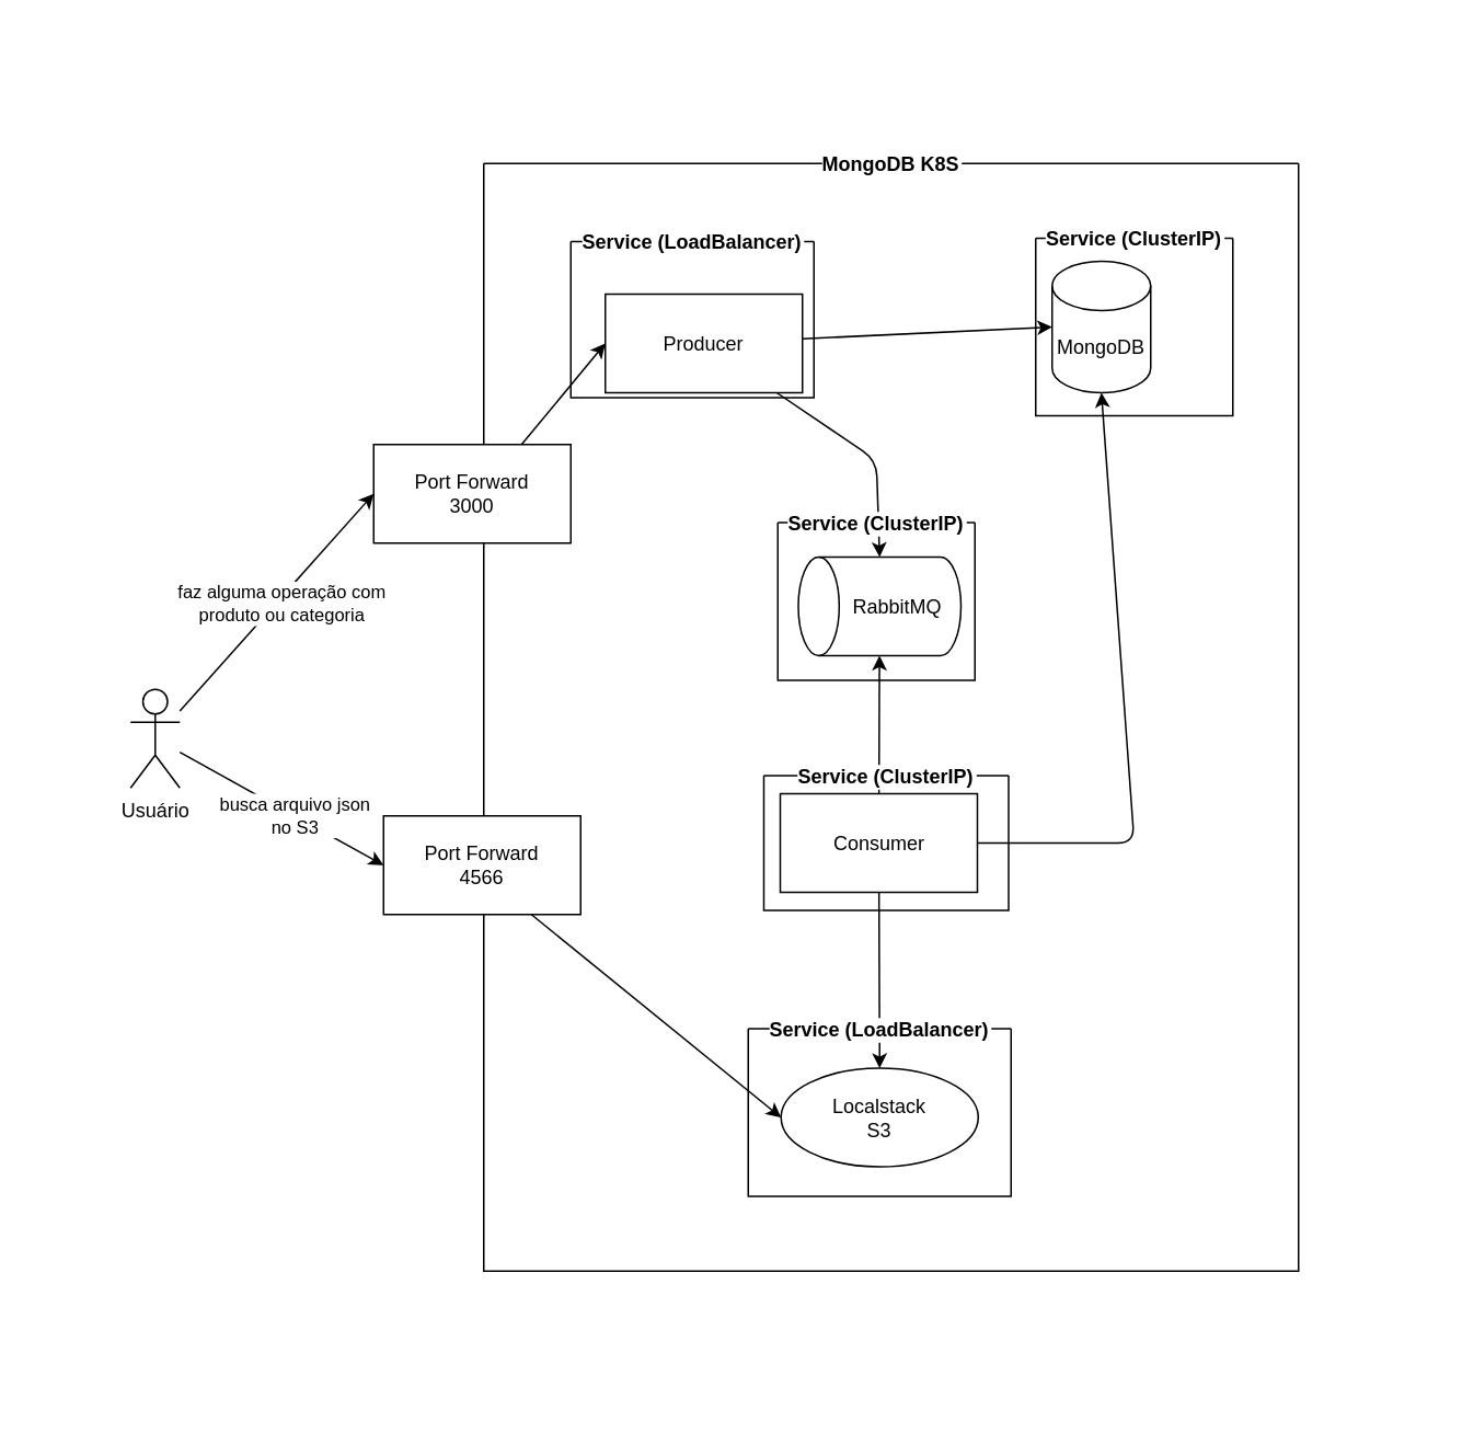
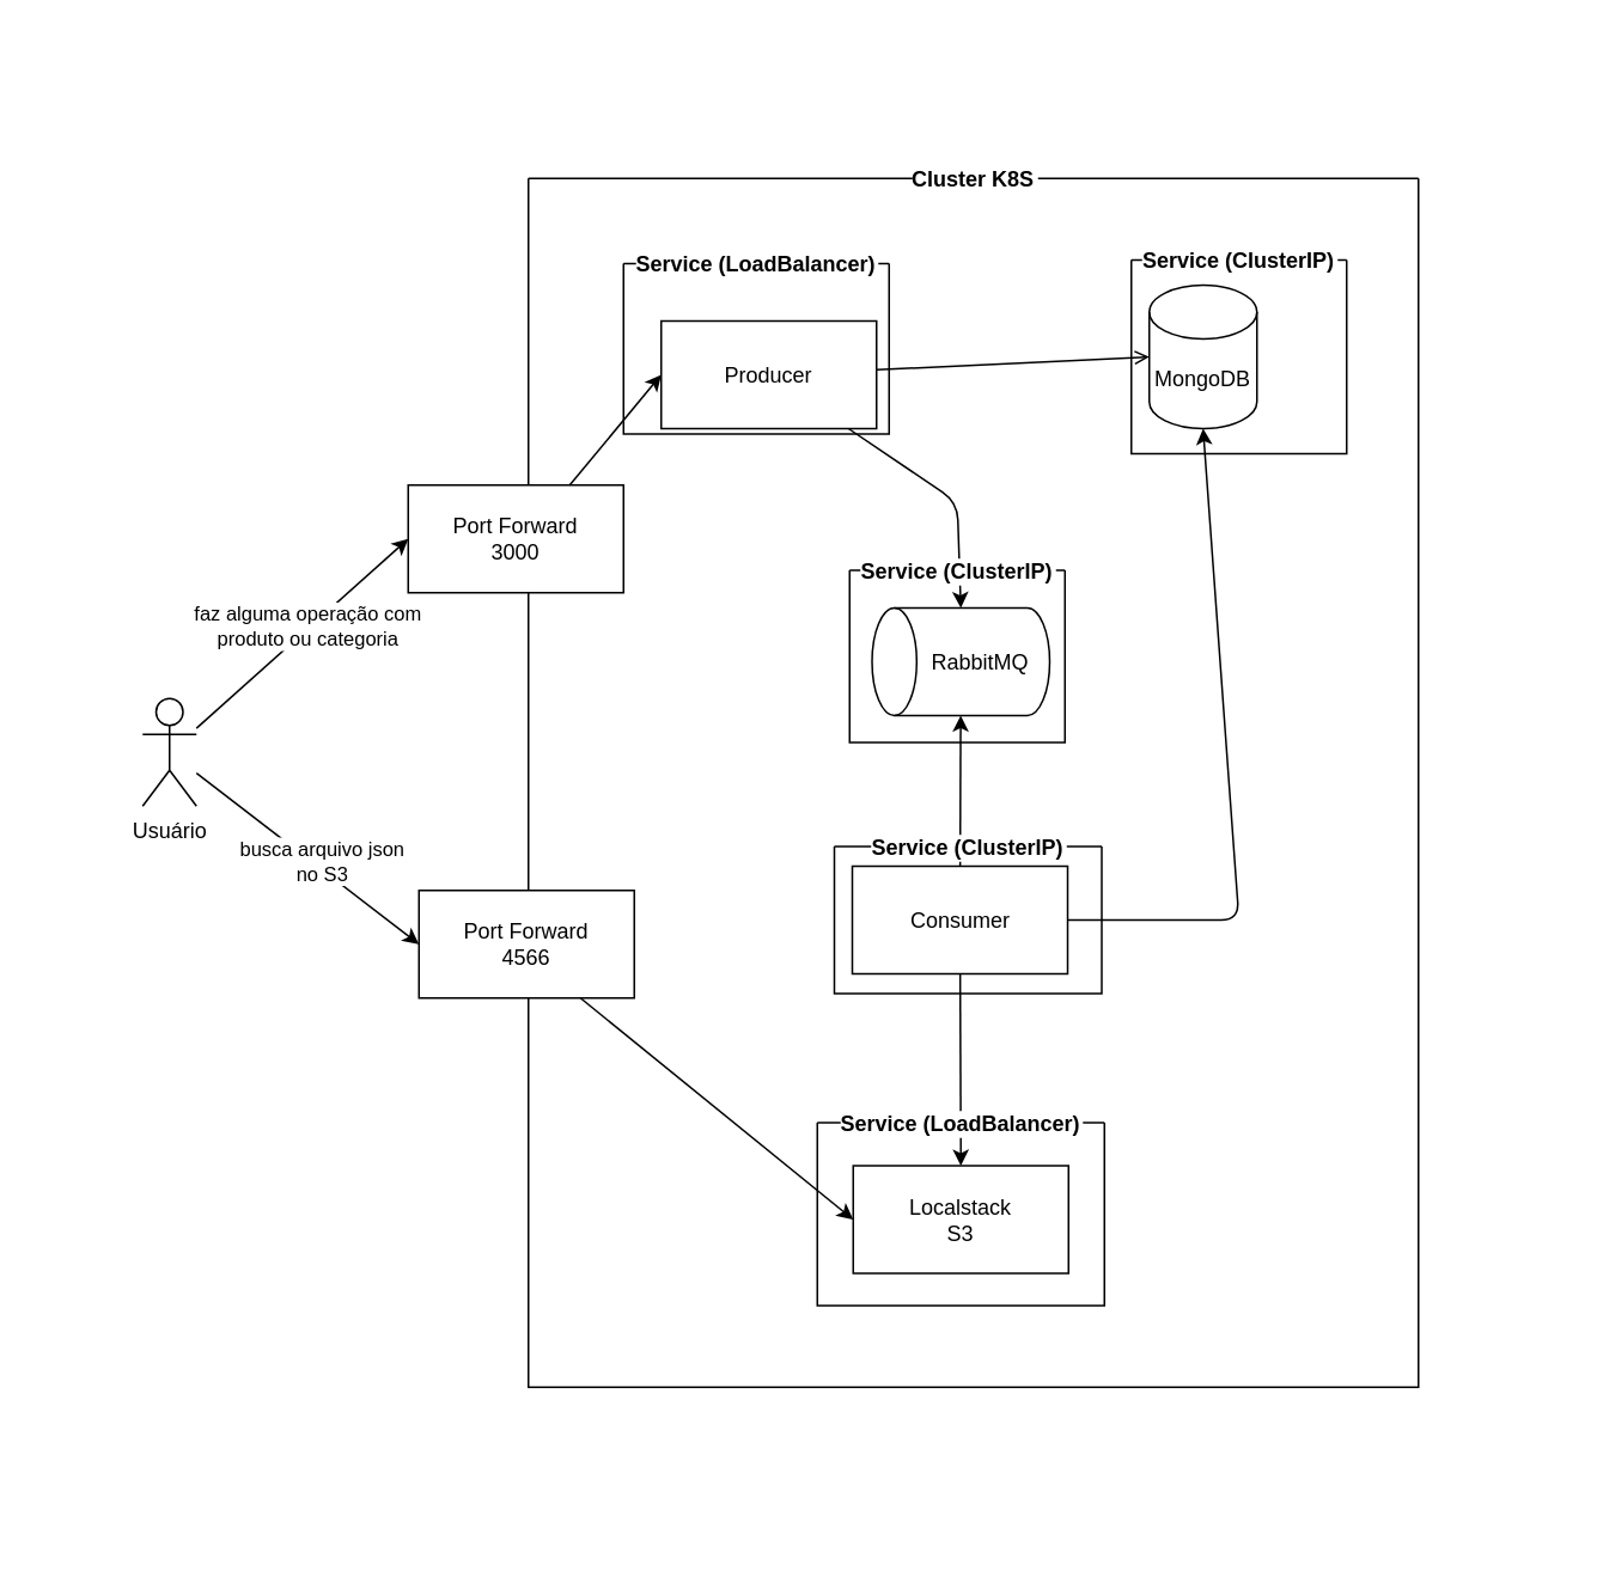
- <mxCell id="7" value="MongoDB K8S" style="swimlane;startSize=0;labelBackgroundColor=#FFFFFF;strokeColor=#000000;fontColor=#000000;fillColor=none;" vertex="1" parent="1"><mxGeometry x="294" y="99" width="496" height="674" as="geometry" /></mxCell>
+ <mxCell id="7" value="Cluster K8S" style="swimlane;startSize=0;labelBackgroundColor=#FFFFFF;strokeColor=#000000;fontColor=#000000;fillColor=none;" vertex="1" parent="1"><mxGeometry x="294" y="99" width="496" height="674" as="geometry" /></mxCell>
- <mxCell id="8" style="edgeStyle=none;html=1;entryX=0;entryY=0.5;entryDx=0;entryDy=0;entryPerimeter=0;strokeColor=#000000;fontColor=#000000;" edge="1" parent="7" source="10" target="15"><mxGeometry relative="1" as="geometry" /></mxCell>
+ <mxCell id="8" style="edgeStyle=none;html=1;entryX=0;entryY=0.5;entryDx=0;entryDy=0;entryPerimeter=0;strokeColor=#000000;fontColor=#000000;endArrow=open;" edge="1" parent="7" source="10" target="15"><mxGeometry relative="1" as="geometry" /></mxCell>
- <mxCell id="6" value="&lt;font color=&quot;#000000&quot;&gt;Usuário&lt;/font&gt;" style="shape=umlActor;verticalLabelPosition=bottom;verticalAlign=top;html=1;outlineConnect=0;fillColor=none;strokeColor=#000000;" vertex="1" parent="1"><mxGeometry x="79" y="419" width="30" height="60" as="geometry" /></mxCell>
+ <mxCell id="6" value="&lt;font color=&quot;#000000&quot;&gt;Usuário&lt;/font&gt;" style="shape=umlActor;verticalLabelPosition=bottom;verticalAlign=top;html=1;outlineConnect=0;fillColor=none;strokeColor=#000000;" vertex="1" parent="1"><mxGeometry x="79" y="389" width="30" height="60" as="geometry" /></mxCell>
- <mxCell id="17" value="Localstack&lt;br&gt;S3" style="ellipse;whiteSpace=wrap;html=1;labelBackgroundColor=#FFFFFF;strokeColor=#000000;fontColor=#000000;fillColor=none;" vertex="1" parent="7"><mxGeometry x="181" y="550.5" width="120" height="60" as="geometry" /></mxCell>
+ <mxCell id="17" value="Localstack&lt;br&gt;S3" style="rounded=0;whiteSpace=wrap;html=1;labelBackgroundColor=#FFFFFF;strokeColor=#000000;fontColor=#000000;fillColor=none;" vertex="1" parent="7"><mxGeometry x="181" y="550.5" width="120" height="60" as="geometry" /></mxCell>
